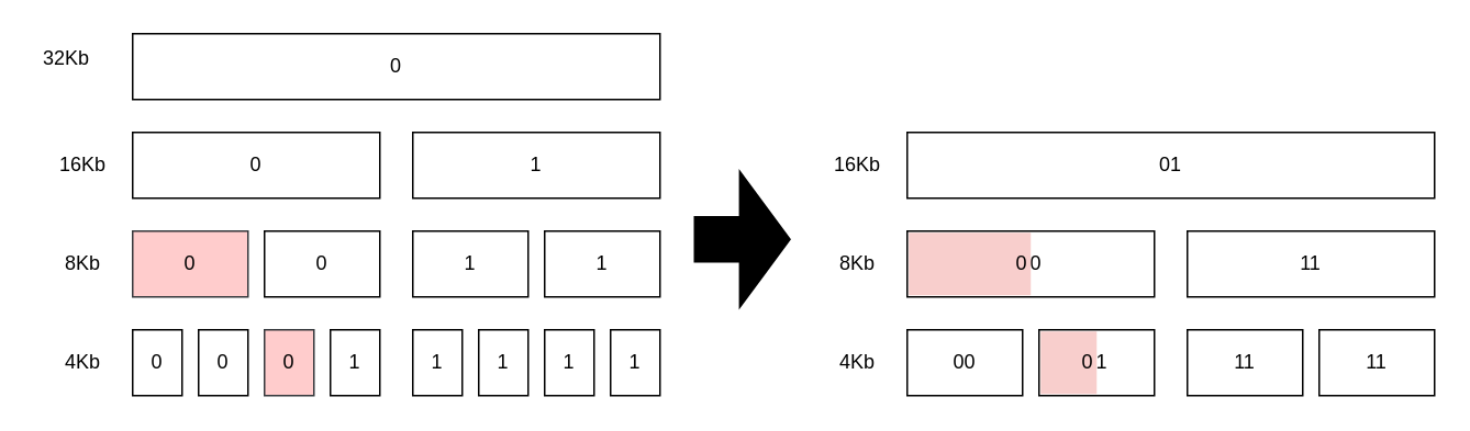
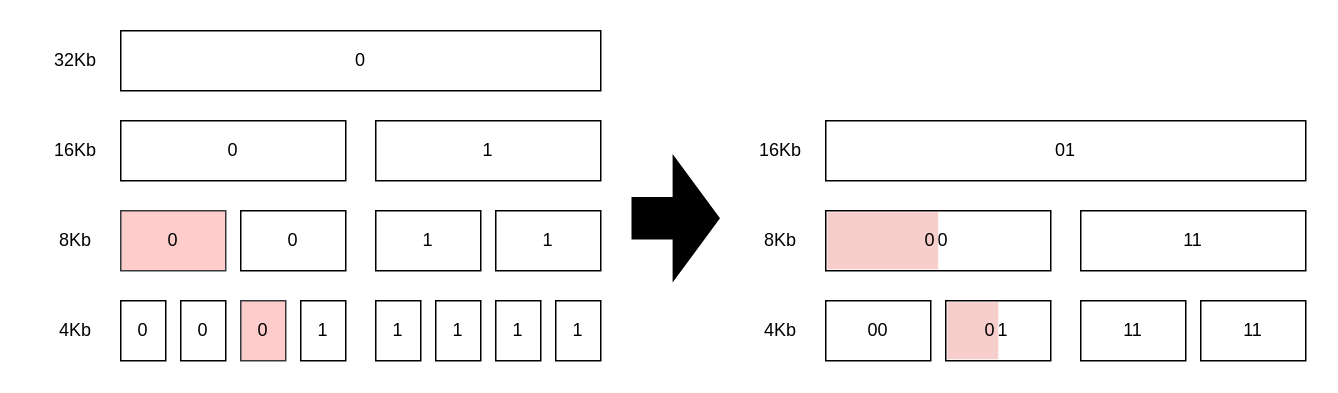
- <mxCell id="21" value="32Kb" style="text;html=1;strokeColor=none;fillColor=none;align=center;verticalAlign=middle;whiteSpace=wrap;rounded=0;" vertex="1" parent="1"><mxGeometry x="10" y="20" width="60" height="30" as="geometry" /></mxCell>
+ <mxCell id="21" value="32Kb" style="text;html=1;strokeColor=none;fillColor=none;align=center;verticalAlign=middle;whiteSpace=wrap;rounded=0;" vertex="1" parent="1"><mxGeometry x="20" y="25" width="60" height="30" as="geometry" /></mxCell>
